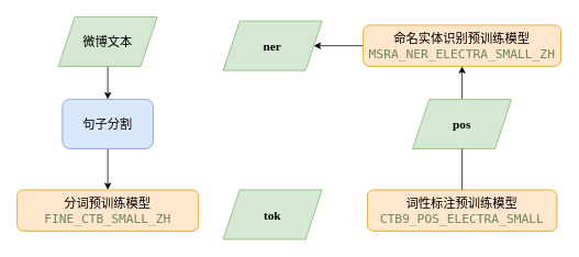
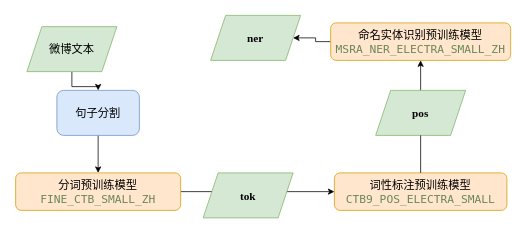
- <mxCell id="3" value="&lt;font style=&quot;font-size: 15px;&quot; face=&quot;Times New Roman&quot;&gt;微博文本&lt;/font&gt;" style="shape=parallelogram;perimeter=parallelogramPerimeter;whiteSpace=wrap;html=1;fixedSize=1;fillColor=#d5e8d4;strokeColor=#82b366;" vertex="1" parent="1"><mxGeometry x="70" y="20" width="120" height="60" as="geometry" /></mxCell>
+ <mxCell id="3" value="&lt;font style=&quot;font-size: 15px;&quot; face=&quot;Times New Roman&quot;&gt;微博文本&lt;/font&gt;" style="shape=parallelogram;perimeter=parallelogramPerimeter;whiteSpace=wrap;html=1;fixedSize=1;fillColor=#d5e8d4;strokeColor=#82b366;" vertex="1" parent="1"><mxGeometry x="35" y="35" width="120" height="60" as="geometry" /></mxCell>
- <mxCell id="12" value="&lt;font style=&quot;font-size: 15px;&quot; face=&quot;Times New Roman&quot;&gt;&lt;b&gt;ner&lt;/b&gt;&lt;/font&gt;" style="shape=parallelogram;perimeter=parallelogramPerimeter;whiteSpace=wrap;html=1;fixedSize=1;fillColor=#d5e8d4;strokeColor=#82b366;" vertex="1" parent="1"><mxGeometry x="270" y="25" width="120" height="60" as="geometry" /></mxCell>
+ <mxCell id="12" value="&lt;font style=&quot;font-size: 15px;&quot; face=&quot;Times New Roman&quot;&gt;&lt;b&gt;ner&lt;/b&gt;&lt;/font&gt;" style="shape=parallelogram;perimeter=parallelogramPerimeter;whiteSpace=wrap;html=1;fixedSize=1;fillColor=#d5e8d4;strokeColor=#82b366;" vertex="1" parent="1"><mxGeometry x="280" y="20" width="120" height="60" as="geometry" /></mxCell>
+ <mxCell id="6" style="edgeStyle=orthogonalEdgeStyle;rounded=0;orthogonalLoop=1;jettySize=auto;html=1;exitX=1;exitY=0.5;exitDx=0;exitDy=0;entryX=0;entryY=0.5;entryDx=0;entryDy=0;fontFamily=Times New Roman;" edge="1" parent="1" source="7" target="9"><mxGeometry relative="1" as="geometry"><Array as="points"><mxPoint x="250" y="255" /><mxPoint x="250" y="255" /></Array></mxGeometry></mxCell>
